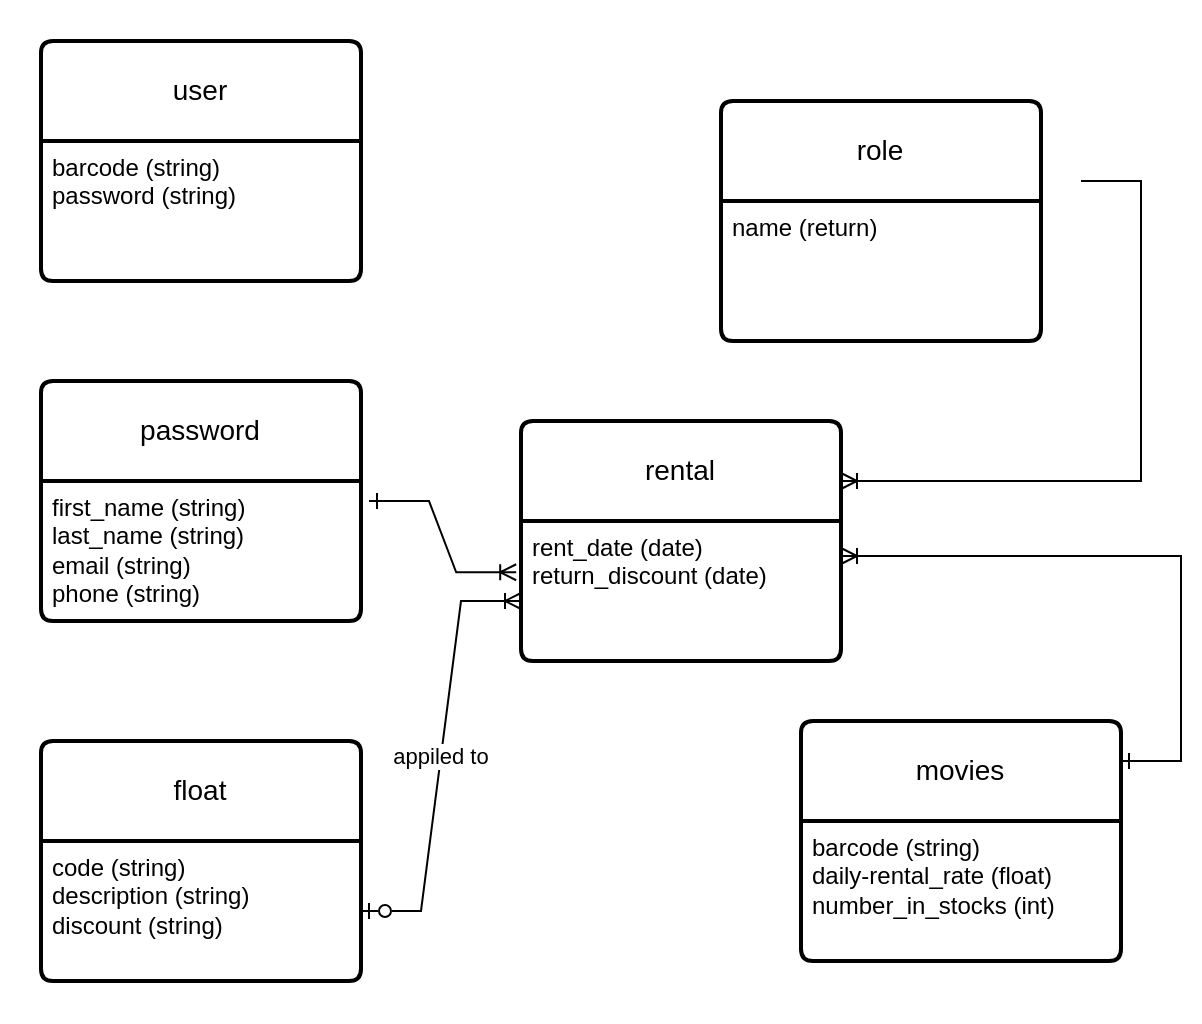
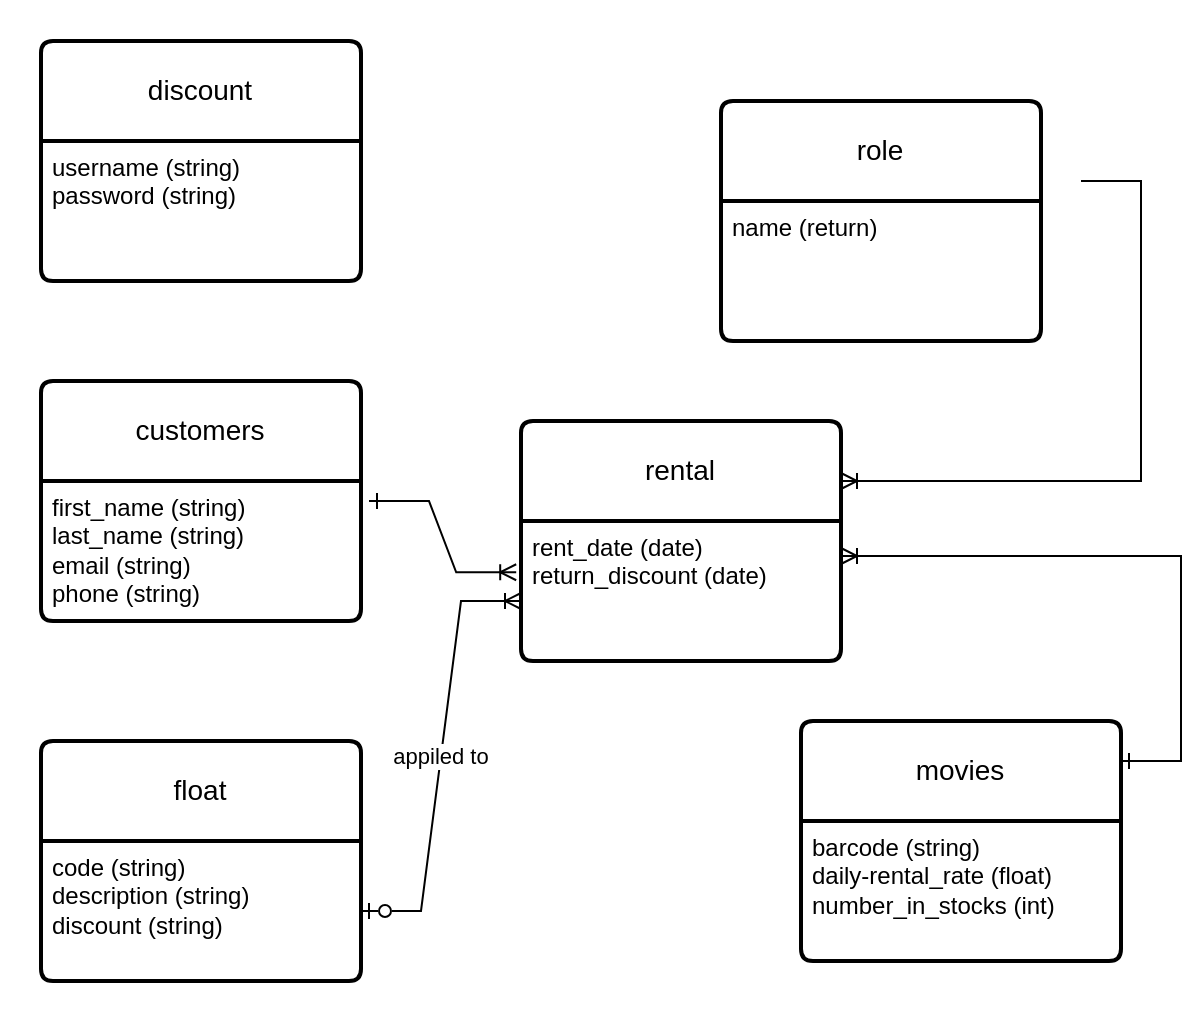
- <mxCell id="2" value="user" style="swimlane;childLayout=stackLayout;horizontal=1;startSize=50;horizontalStack=0;rounded=1;fontSize=14;fontStyle=0;strokeWidth=2;resizeParent=0;resizeLast=1;shadow=0;dashed=0;align=center;arcSize=4;whiteSpace=wrap;html=1;" vertex="1" parent="1"><mxGeometry x="20" y="20" width="160" height="120" as="geometry" /></mxCell>
+ <mxCell id="2" value="discount" style="swimlane;childLayout=stackLayout;horizontal=1;startSize=50;horizontalStack=0;rounded=1;fontSize=14;fontStyle=0;strokeWidth=2;resizeParent=0;resizeLast=1;shadow=0;dashed=0;align=center;arcSize=4;whiteSpace=wrap;html=1;" vertex="1" parent="1"><mxGeometry x="20" y="20" width="160" height="120" as="geometry" /></mxCell>
- <mxCell id="3" value="barcode (string)&lt;div&gt;password (string)&lt;/div&gt;" style="align=left;strokeColor=none;fillColor=none;spacingLeft=4;fontSize=12;verticalAlign=top;resizable=0;rotatable=0;part=1;html=1;" vertex="1" parent="2"><mxGeometry y="50" width="160" height="70" as="geometry" /></mxCell>
+ <mxCell id="3" value="username (string)&lt;div&gt;password (string)&lt;/div&gt;" style="align=left;strokeColor=none;fillColor=none;spacingLeft=4;fontSize=12;verticalAlign=top;resizable=0;rotatable=0;part=1;html=1;" vertex="1" parent="2"><mxGeometry y="50" width="160" height="70" as="geometry" /></mxCell>
- <mxCell id="6" value="password" style="swimlane;childLayout=stackLayout;horizontal=1;startSize=50;horizontalStack=0;rounded=1;fontSize=14;fontStyle=0;strokeWidth=2;resizeParent=0;resizeLast=1;shadow=0;dashed=0;align=center;arcSize=4;whiteSpace=wrap;html=1;" vertex="1" parent="1"><mxGeometry x="20" y="190" width="160" height="120" as="geometry" /></mxCell>
+ <mxCell id="6" value="customers" style="swimlane;childLayout=stackLayout;horizontal=1;startSize=50;horizontalStack=0;rounded=1;fontSize=14;fontStyle=0;strokeWidth=2;resizeParent=0;resizeLast=1;shadow=0;dashed=0;align=center;arcSize=4;whiteSpace=wrap;html=1;" vertex="1" parent="1"><mxGeometry x="20" y="190" width="160" height="120" as="geometry" /></mxCell>
